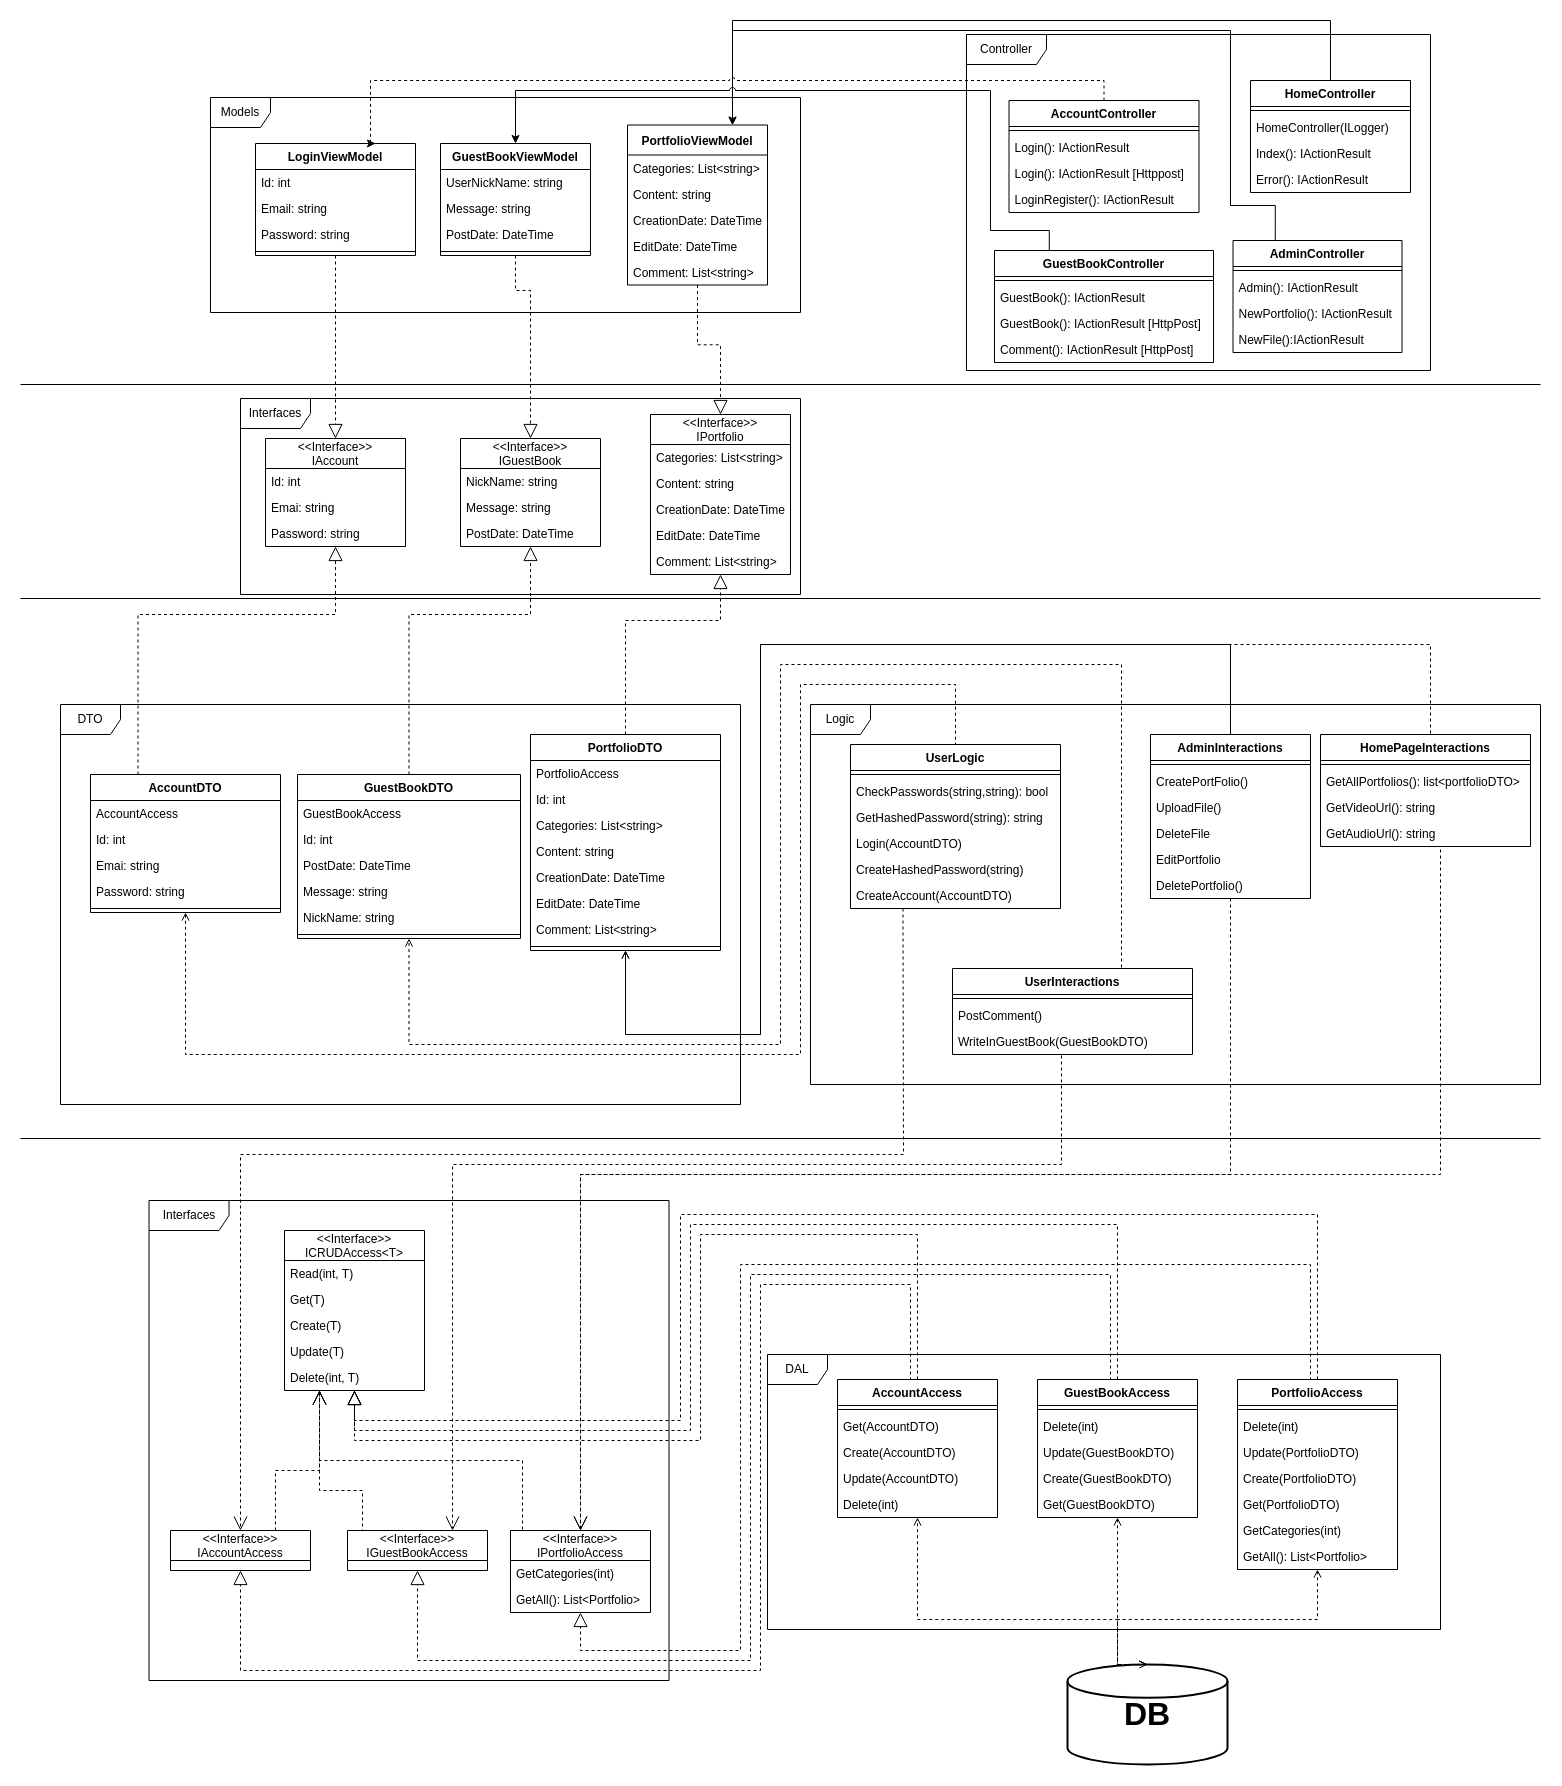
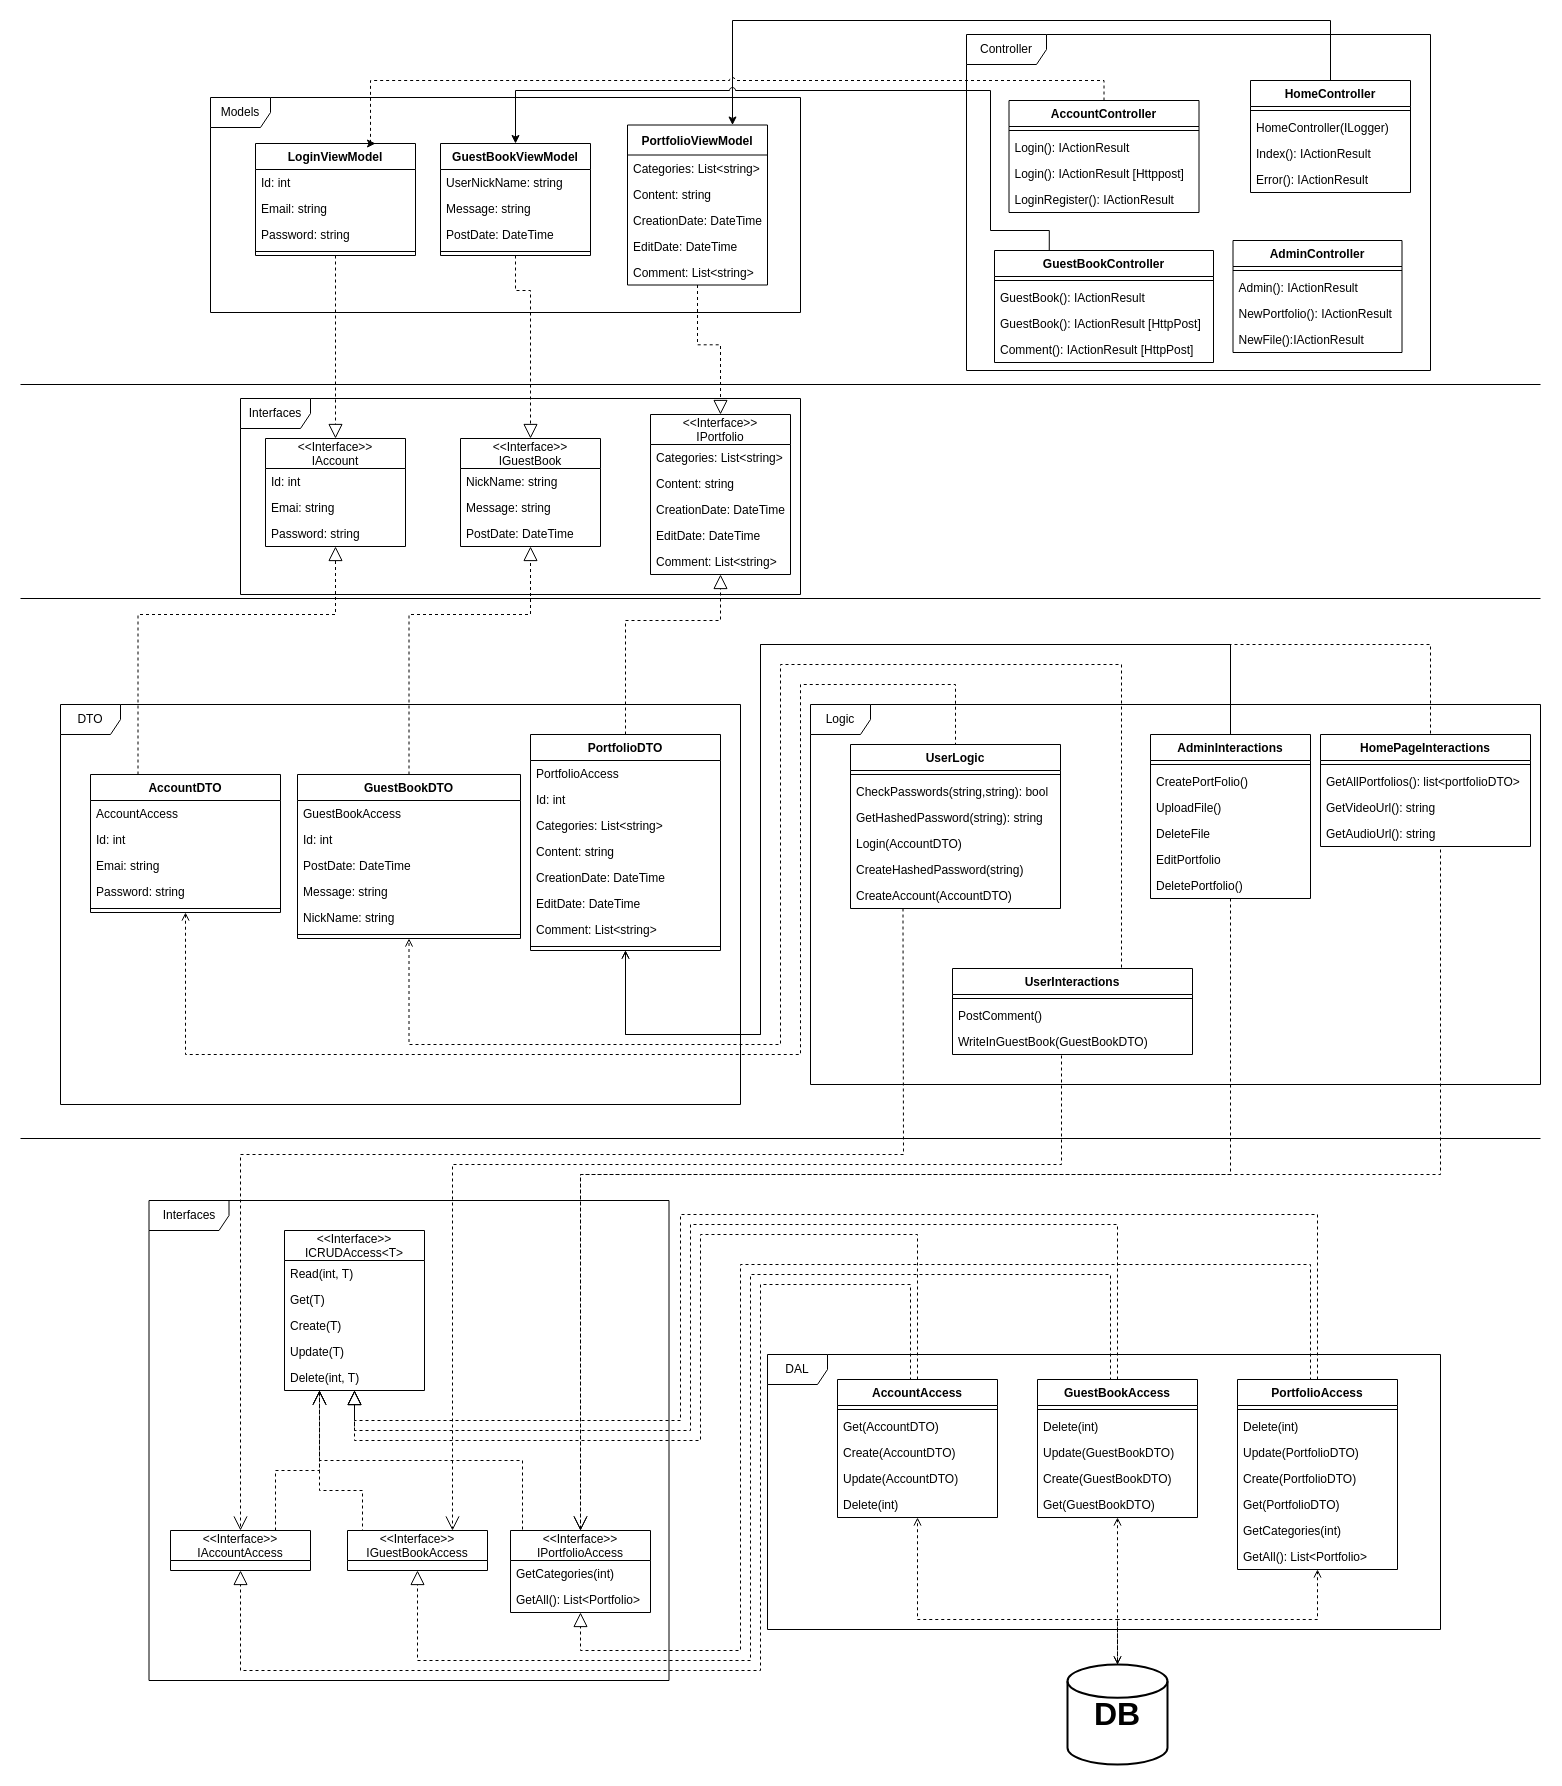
- <mxCell id="3" style="edgeStyle=orthogonalEdgeStyle;rounded=0;jumpStyle=none;jumpSize=6;orthogonalLoop=1;jettySize=auto;html=1;exitX=0.25;exitY=0;exitDx=0;exitDy=0;entryX=0.75;entryY=0;entryDx=0;entryDy=0;endArrow=open;endFill=0;endSize=6;" edge="1" parent="1" source="159" target="142"><mxGeometry relative="1" as="geometry"><Array as="points"><mxPoint x="1275" y="205" /><mxPoint x="1230" y="205" /><mxPoint x="1230" y="30" /><mxPoint x="732" y="30" /></Array></mxGeometry></mxCell>
- <mxCell id="19" value="&lt;b&gt;&lt;font style=&quot;font-size: 32px&quot;&gt;DB&lt;/font&gt;&lt;/b&gt;" style="strokeWidth=2;html=1;shape=mxgraph.flowchart.database;whiteSpace=wrap;" parent="1" vertex="1"><mxGeometry x="1067" y="1664" width="160" height="100" as="geometry" /></mxCell>
+ <mxCell id="19" value="&lt;b&gt;&lt;font style=&quot;font-size: 32px&quot;&gt;DB&lt;/font&gt;&lt;/b&gt;" style="strokeWidth=2;html=1;shape=mxgraph.flowchart.database;whiteSpace=wrap;" parent="1" vertex="1"><mxGeometry x="1067" y="1664" width="100" height="100" as="geometry" /></mxCell>
